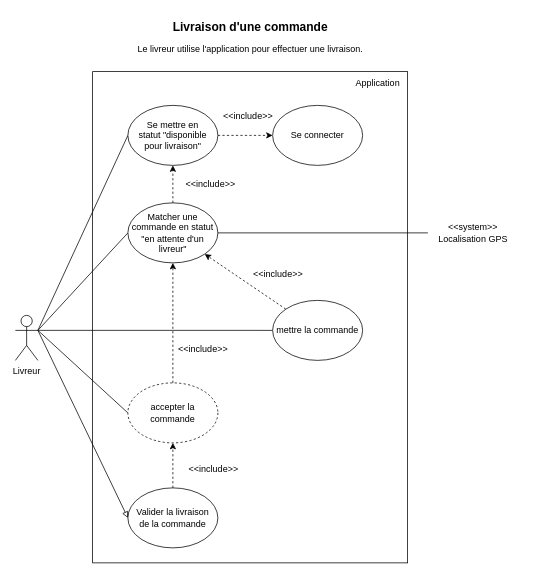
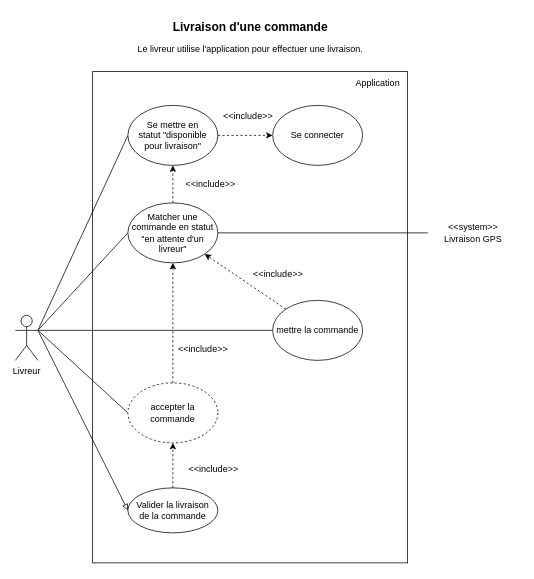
- <mxCell id="17" value="&lt;div&gt;&amp;lt;&amp;lt;system&amp;gt;&amp;gt;&lt;/div&gt;&lt;div&gt;Localisation GPS&lt;br&gt;&lt;/div&gt;" style="text;html=1;align=center;verticalAlign=middle;resizable=0;points=[];autosize=1;strokeColor=none;fillColor=none;" parent="1" vertex="1"><mxGeometry x="570" y="290" width="120" height="40" as="geometry" /></mxCell>
+ <mxCell id="17" value="&lt;div&gt;&amp;lt;&amp;lt;system&amp;gt;&amp;gt;&lt;/div&gt;&lt;div&gt;Livraison GPS&lt;br&gt;&lt;/div&gt;" style="text;html=1;align=center;verticalAlign=middle;resizable=0;points=[];autosize=1;strokeColor=none;fillColor=none;" parent="1" vertex="1"><mxGeometry x="570" y="290" width="120" height="40" as="geometry" /></mxCell>
- <mxCell id="24" value="&lt;div&gt;Valider la livraison&lt;/div&gt;&lt;div&gt;de la commande&lt;/div&gt;" style="ellipse;whiteSpace=wrap;html=1;" vertex="1" parent="1"><mxGeometry x="170" y="650" width="120" height="80" as="geometry" /></mxCell>
+ <mxCell id="24" value="&lt;div&gt;Valider la livraison&lt;/div&gt;&lt;div&gt;de la commande&lt;/div&gt;" style="ellipse;whiteSpace=wrap;html=1;" vertex="1" parent="1"><mxGeometry x="170" y="650" width="120" height="60" as="geometry" /></mxCell>
